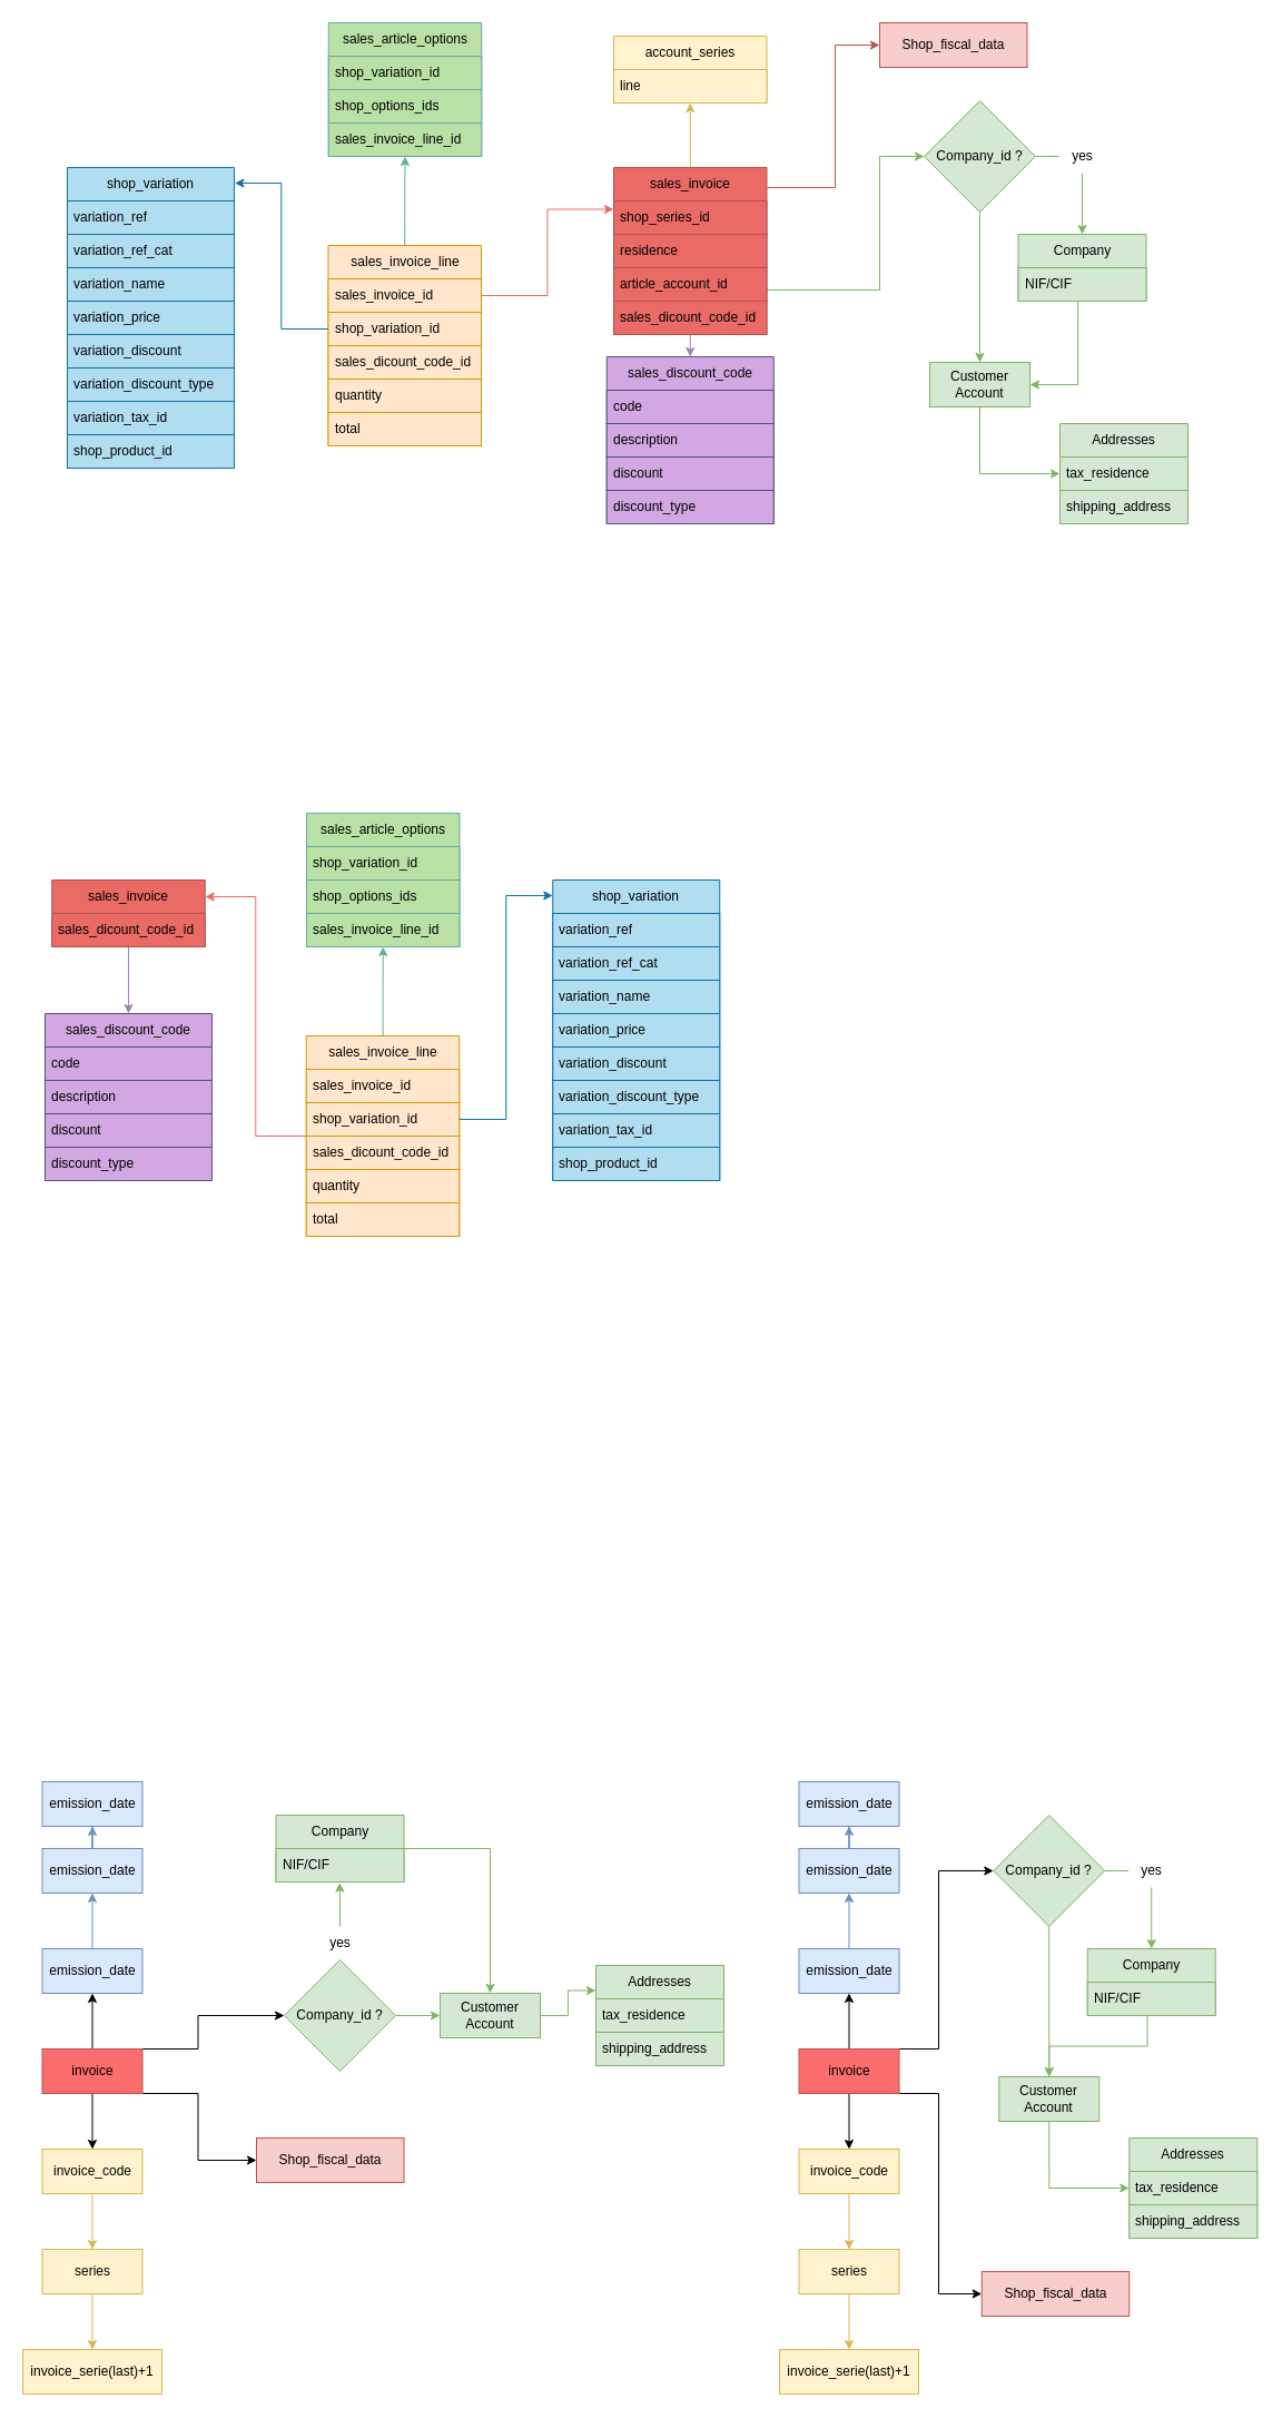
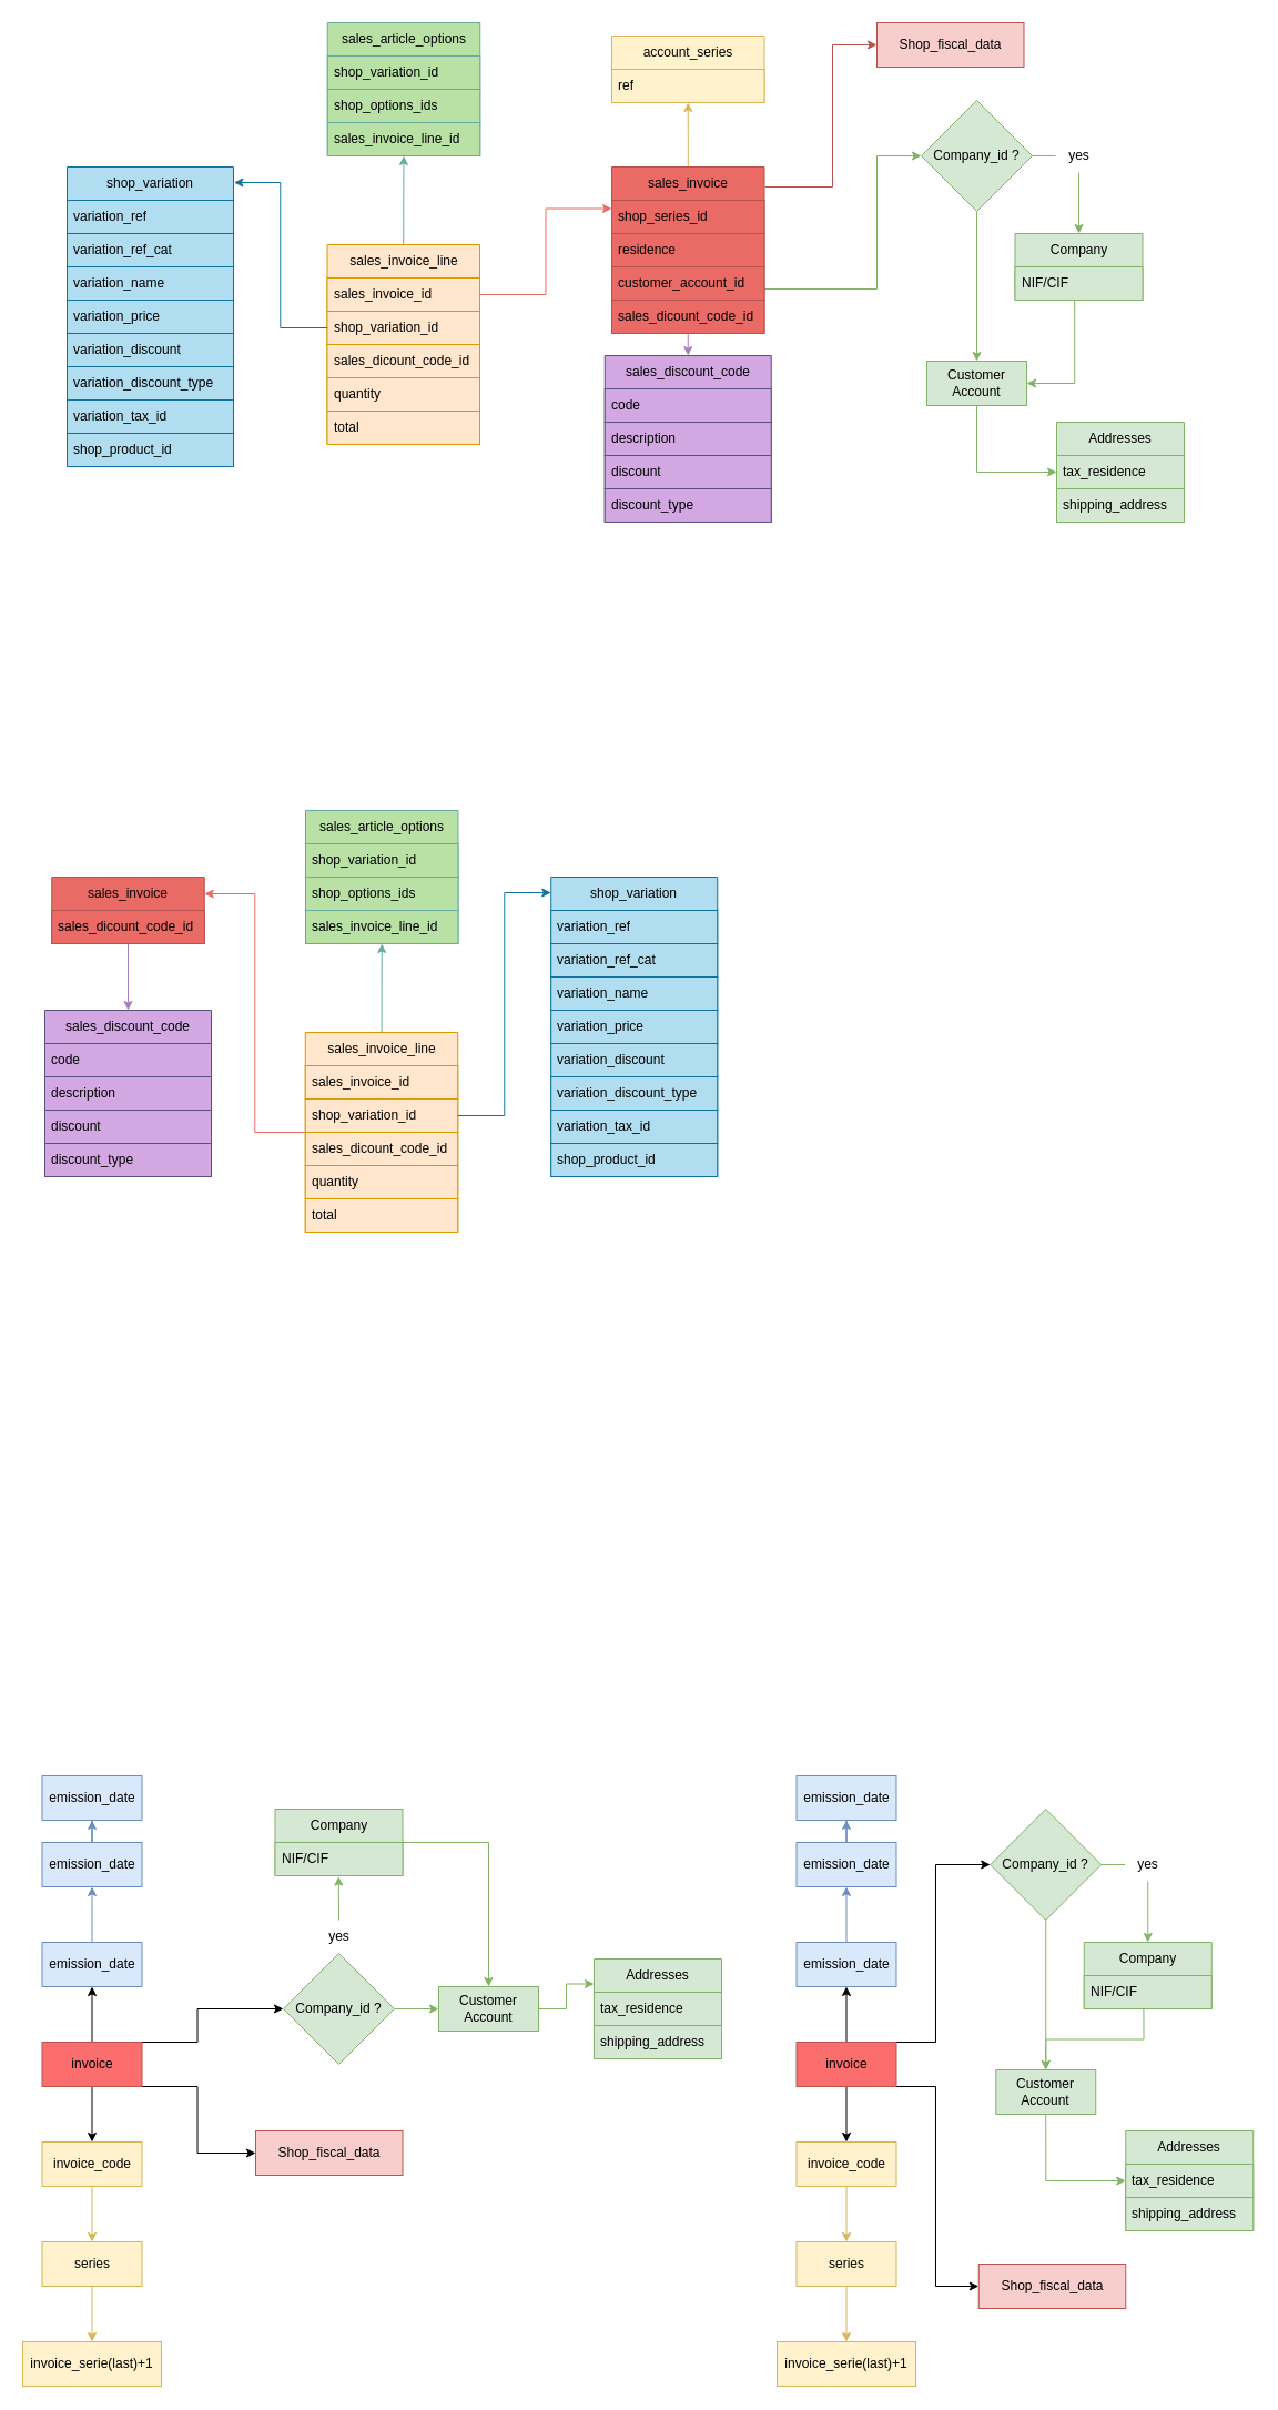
- <mxCell id="142" value="line" style="text;strokeColor=#d6b656;fillColor=#fff2cc;align=left;verticalAlign=middle;spacingLeft=4;spacingRight=4;overflow=hidden;points=[[0,0.5],[1,0.5]];portConstraint=eastwest;rotatable=1;whiteSpace=wrap;html=1;movable=1;resizable=1;deletable=1;editable=1;connectable=1;" parent="141" vertex="1"><mxGeometry y="30" width="137.5" height="30" as="geometry" /></mxCell>
+ <mxCell id="142" value="ref" style="text;strokeColor=#d6b656;fillColor=#fff2cc;align=left;verticalAlign=middle;spacingLeft=4;spacingRight=4;overflow=hidden;points=[[0,0.5],[1,0.5]];portConstraint=eastwest;rotatable=1;whiteSpace=wrap;html=1;movable=1;resizable=1;deletable=1;editable=1;connectable=1;" parent="141" vertex="1"><mxGeometry y="30" width="137.5" height="30" as="geometry" /></mxCell>
- <mxCell id="76" value="article_account_id" style="text;strokeColor=#B3524E;fillColor=#EA6B66;align=left;verticalAlign=middle;spacingLeft=4;spacingRight=4;overflow=hidden;points=[[0,0.5],[1,0.5]];portConstraint=eastwest;rotatable=1;whiteSpace=wrap;html=1;movable=1;resizable=1;deletable=1;editable=1;connectable=1;" parent="73" vertex="1"><mxGeometry y="90" width="137.5" height="30" as="geometry" /></mxCell>
+ <mxCell id="76" value="customer_account_id" style="text;strokeColor=#B3524E;fillColor=#EA6B66;align=left;verticalAlign=middle;spacingLeft=4;spacingRight=4;overflow=hidden;points=[[0,0.5],[1,0.5]];portConstraint=eastwest;rotatable=1;whiteSpace=wrap;html=1;movable=1;resizable=1;deletable=1;editable=1;connectable=1;" parent="73" vertex="1"><mxGeometry y="90" width="137.5" height="30" as="geometry" /></mxCell>
